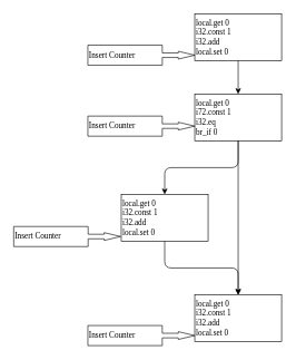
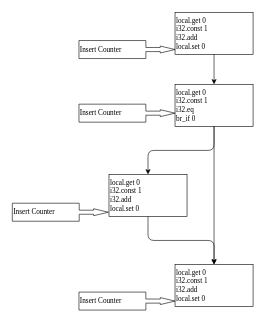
- <mxCell id="6" value="&lt;font face=&quot;Lucida Console&quot;&gt;&lt;div&gt;local.get 0&lt;/div&gt;&lt;div&gt;i72.const 1&lt;/div&gt;&lt;div&gt;i32.eq&lt;/div&gt;&lt;div&gt;br_if 0&lt;/div&gt;&lt;/font&gt;" style="rounded=0;whiteSpace=wrap;html=1;fillColor=none;align=left;" vertex="1" parent="1"><mxGeometry x="291" y="140" width="130" height="70" as="geometry" /></mxCell>
+ <mxCell id="6" value="&lt;font face=&quot;Lucida Console&quot;&gt;&lt;div&gt;local.get 0&lt;/div&gt;&lt;div&gt;i32.const 1&lt;/div&gt;&lt;div&gt;i32.eq&lt;/div&gt;&lt;div&gt;br_if 0&lt;/div&gt;&lt;/font&gt;" style="rounded=0;whiteSpace=wrap;html=1;fillColor=none;align=left;" vertex="1" parent="1"><mxGeometry x="291" y="140" width="130" height="70" as="geometry" /></mxCell>
